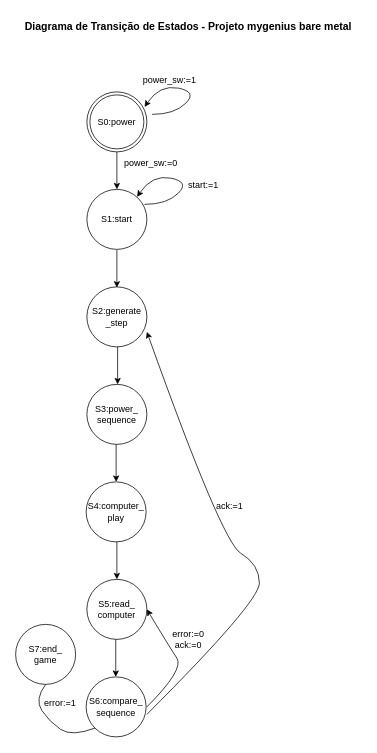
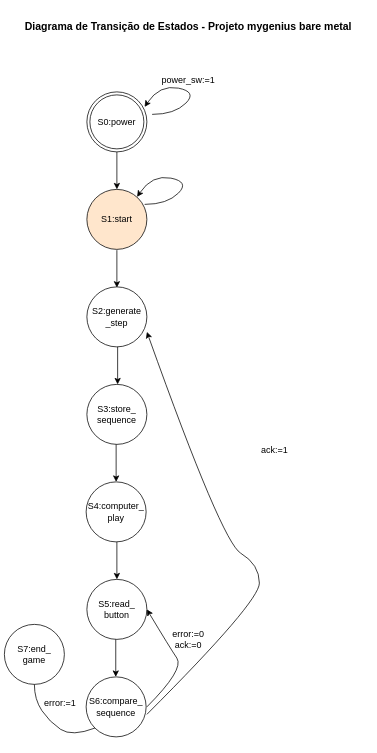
- <mxCell id="5" value="power_sw:=1" style="text;html=1;align=center;verticalAlign=middle;resizable=0;points=[];autosize=1;strokeColor=none;fillColor=none;" vertex="1" parent="1"><mxGeometry x="180" y="92" width="90" height="30" as="geometry" /></mxCell>
+ <mxCell id="5" value="power_sw:=1" style="text;html=1;align=center;verticalAlign=middle;resizable=0;points=[];autosize=1;strokeColor=none;fillColor=none;" vertex="1" parent="1"><mxGeometry x="205" y="92" width="90" height="30" as="geometry" /></mxCell>
- <mxCell id="7" value="power_sw:=0" style="text;html=1;align=center;verticalAlign=middle;resizable=0;points=[];autosize=1;strokeColor=none;fillColor=none;" vertex="1" parent="1"><mxGeometry x="155" y="202" width="90" height="30" as="geometry" /></mxCell>
- <mxCell id="10" value="start:=1" style="text;html=1;align=center;verticalAlign=middle;resizable=0;points=[];autosize=1;strokeColor=none;fillColor=none;" vertex="1" parent="1"><mxGeometry x="240" y="232" width="60" height="30" as="geometry" /></mxCell>
- <mxCell id="8" value="S1:start" style="ellipse;whiteSpace=wrap;html=1;aspect=fixed;" vertex="1" parent="1"><mxGeometry x="115" y="252" width="80" height="80" as="geometry" /></mxCell>
+ <mxCell id="8" value="S1:start" style="ellipse;whiteSpace=wrap;html=1;aspect=fixed;fillColor=#ffe6cc;" vertex="1" parent="1"><mxGeometry x="115" y="252" width="80" height="80" as="geometry" /></mxCell>
- <mxCell id="13" value="S3:power_&lt;div&gt;sequence&lt;/div&gt;" style="ellipse;whiteSpace=wrap;html=1;aspect=fixed;" vertex="1" parent="1"><mxGeometry x="115" y="512" width="80" height="80" as="geometry" /></mxCell>
+ <mxCell id="13" value="S3:store_&lt;div&gt;sequence&lt;/div&gt;" style="ellipse;whiteSpace=wrap;html=1;aspect=fixed;" vertex="1" parent="1"><mxGeometry x="115" y="512" width="80" height="80" as="geometry" /></mxCell>
- <mxCell id="27" value="ack:=1" style="text;html=1;align=center;verticalAlign=middle;resizable=0;points=[];autosize=1;strokeColor=none;fillColor=none;" vertex="1" parent="1"><mxGeometry x="275" y="660" width="60" height="30" as="geometry" /></mxCell>
+ <mxCell id="27" value="ack:=1" style="text;html=1;align=center;verticalAlign=middle;resizable=0;points=[];autosize=1;strokeColor=none;fillColor=none;" vertex="1" parent="1"><mxGeometry x="335" y="585" width="60" height="30" as="geometry" /></mxCell>
- <mxCell id="17" value="S5:read_&lt;div&gt;computer&lt;/div&gt;" style="ellipse;whiteSpace=wrap;html=1;aspect=fixed;" vertex="1" parent="1"><mxGeometry x="115" y="772" width="80" height="80" as="geometry" /></mxCell>
+ <mxCell id="17" value="S5:read_&lt;div&gt;button&lt;/div&gt;" style="ellipse;whiteSpace=wrap;html=1;aspect=fixed;" vertex="1" parent="1"><mxGeometry x="115" y="772" width="80" height="80" as="geometry" /></mxCell>
- <mxCell id="21" value="S7:end_&lt;div&gt;game&lt;/div&gt;" style="ellipse;whiteSpace=wrap;html=1;aspect=fixed;" vertex="1" parent="1"><mxGeometry x="20" y="832" width="80" height="80" as="geometry" /></mxCell>
+ <mxCell id="21" value="S7:end_&lt;div&gt;game&lt;/div&gt;" style="ellipse;whiteSpace=wrap;html=1;aspect=fixed;" vertex="1" parent="1"><mxGeometry x="5" y="832" width="80" height="80" as="geometry" /></mxCell>
